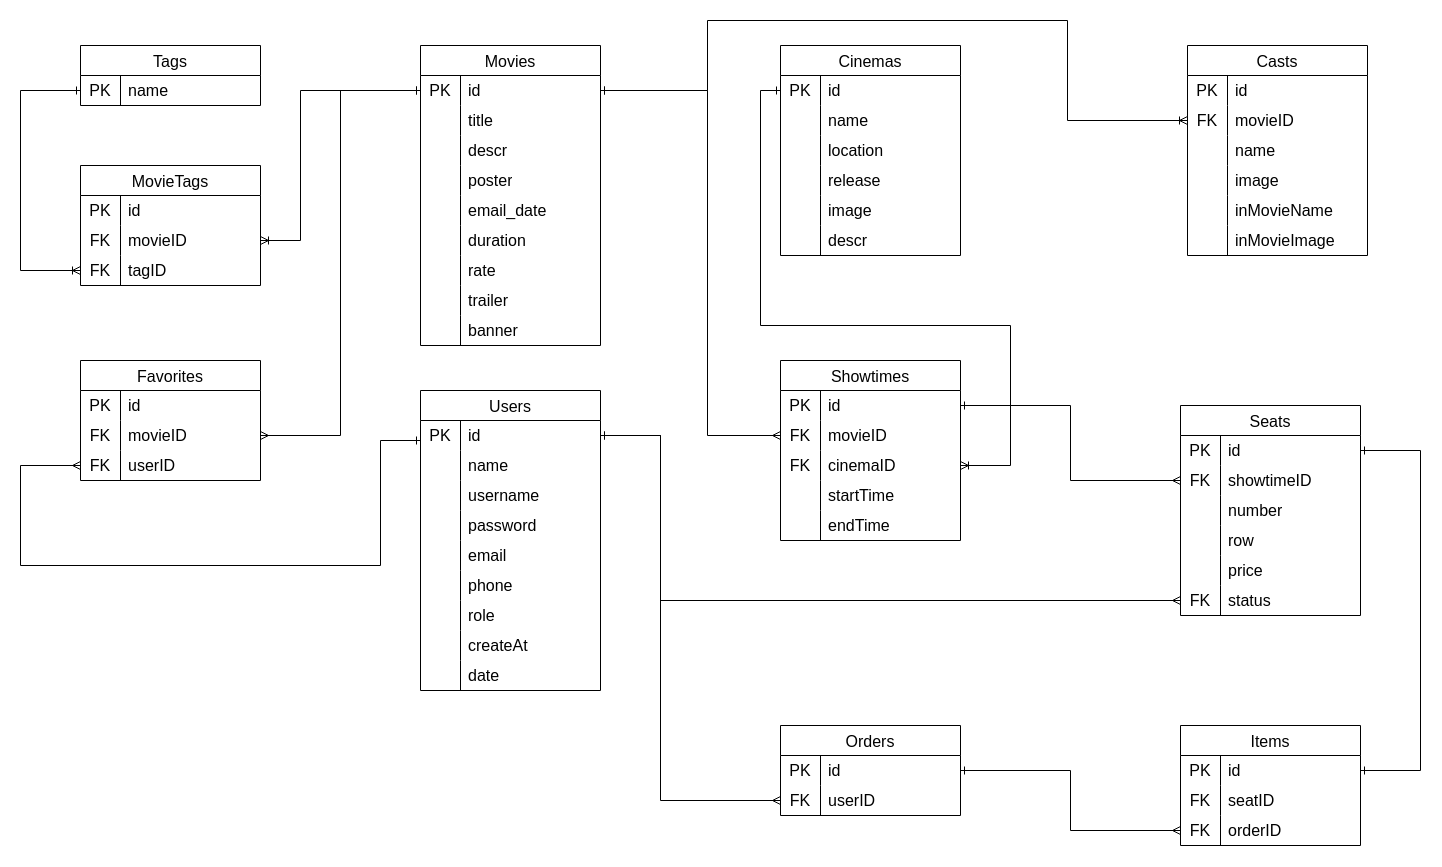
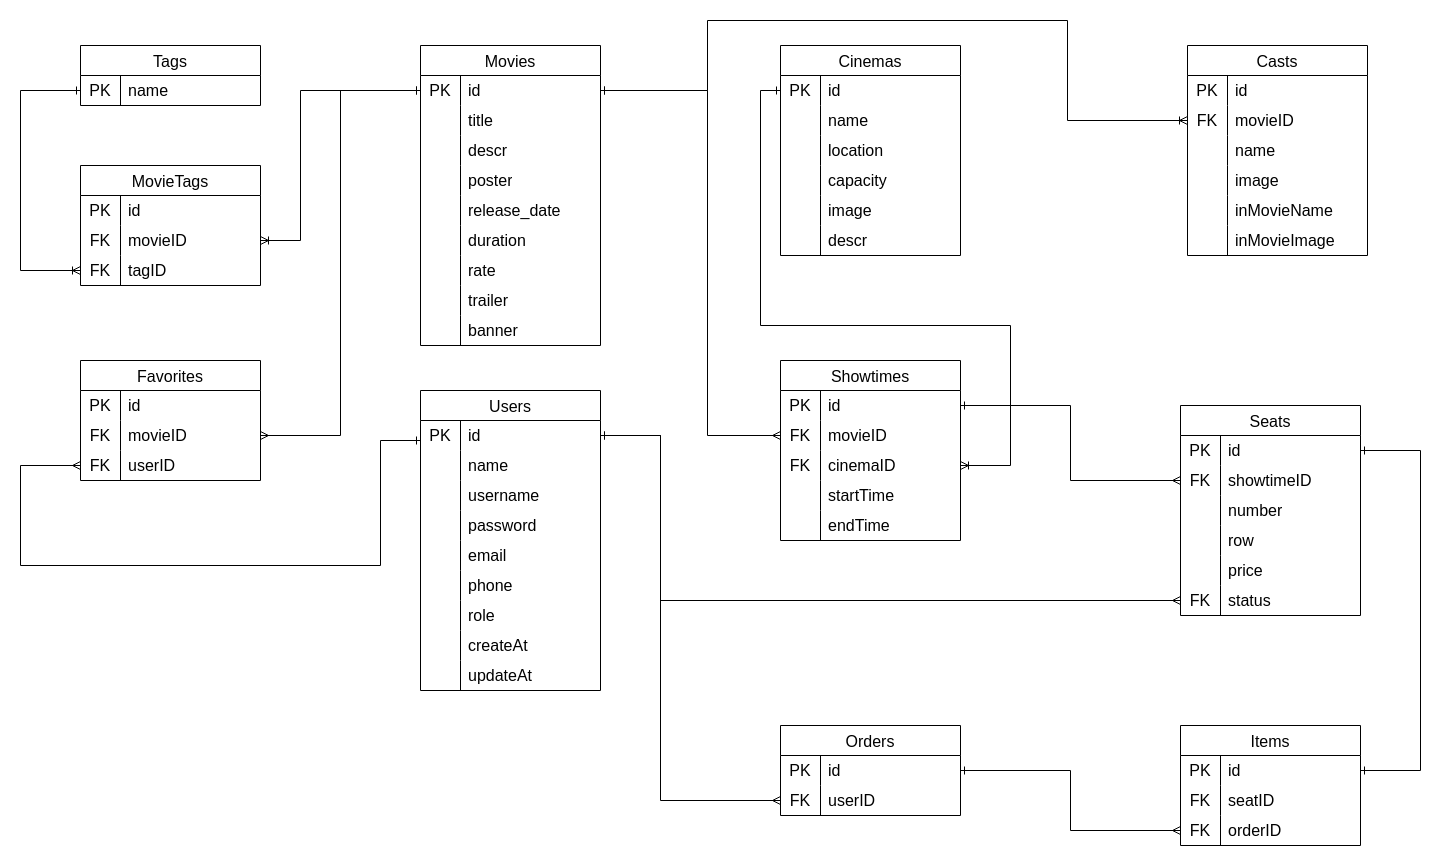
- <mxCell id="42" value="release" style="shape=partialRectangle;html=1;whiteSpace=wrap;connectable=0;fillColor=none;top=0;left=0;bottom=0;right=0;align=left;spacingLeft=6;overflow=hidden;strokeColor=inherit;fontSize=16;" parent="40" vertex="1"><mxGeometry x="40" width="140" height="30" as="geometry"><mxRectangle width="140" height="30" as="alternateBounds" /></mxGeometry></mxCell>
+ <mxCell id="42" value="capacity" style="shape=partialRectangle;html=1;whiteSpace=wrap;connectable=0;fillColor=none;top=0;left=0;bottom=0;right=0;align=left;spacingLeft=6;overflow=hidden;strokeColor=inherit;fontSize=16;" parent="40" vertex="1"><mxGeometry x="40" width="140" height="30" as="geometry"><mxRectangle width="140" height="30" as="alternateBounds" /></mxGeometry></mxCell>
- <mxCell id="17" value="email_date" style="shape=partialRectangle;html=1;whiteSpace=wrap;connectable=0;fillColor=none;top=0;left=0;bottom=0;right=0;align=left;spacingLeft=6;overflow=hidden;strokeColor=inherit;fontSize=16;" parent="15" vertex="1"><mxGeometry x="40" width="140" height="30" as="geometry"><mxRectangle width="140" height="30" as="alternateBounds" /></mxGeometry></mxCell>
+ <mxCell id="17" value="release_date" style="shape=partialRectangle;html=1;whiteSpace=wrap;connectable=0;fillColor=none;top=0;left=0;bottom=0;right=0;align=left;spacingLeft=6;overflow=hidden;strokeColor=inherit;fontSize=16;" parent="15" vertex="1"><mxGeometry x="40" width="140" height="30" as="geometry"><mxRectangle width="140" height="30" as="alternateBounds" /></mxGeometry></mxCell>
- <mxCell id="92" value="date" style="shape=partialRectangle;html=1;whiteSpace=wrap;connectable=0;fillColor=none;top=0;left=0;bottom=0;right=0;align=left;spacingLeft=6;overflow=hidden;strokeColor=inherit;fontSize=16;" parent="90" vertex="1"><mxGeometry x="40" width="140" height="30" as="geometry"><mxRectangle width="140" height="30" as="alternateBounds" /></mxGeometry></mxCell>
+ <mxCell id="92" value="updateAt" style="shape=partialRectangle;html=1;whiteSpace=wrap;connectable=0;fillColor=none;top=0;left=0;bottom=0;right=0;align=left;spacingLeft=6;overflow=hidden;strokeColor=inherit;fontSize=16;" parent="90" vertex="1"><mxGeometry x="40" width="140" height="30" as="geometry"><mxRectangle width="140" height="30" as="alternateBounds" /></mxGeometry></mxCell>
